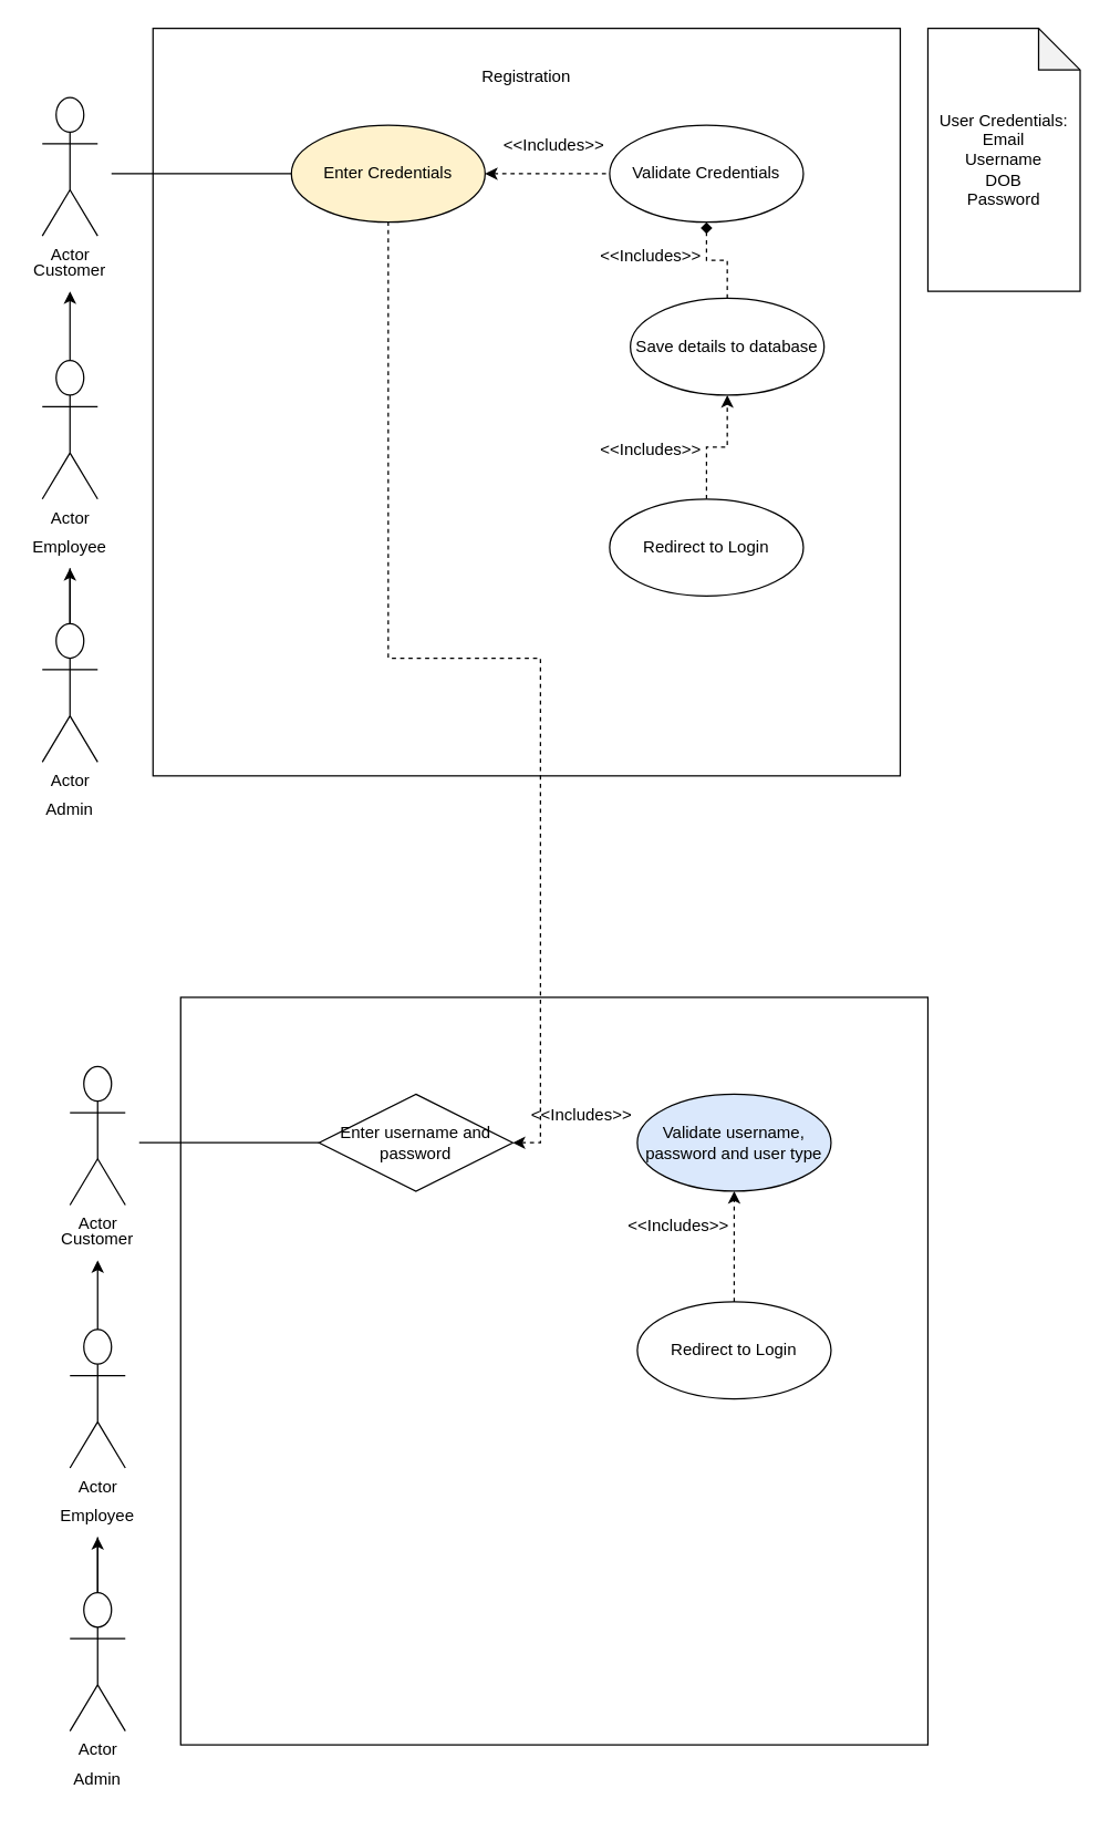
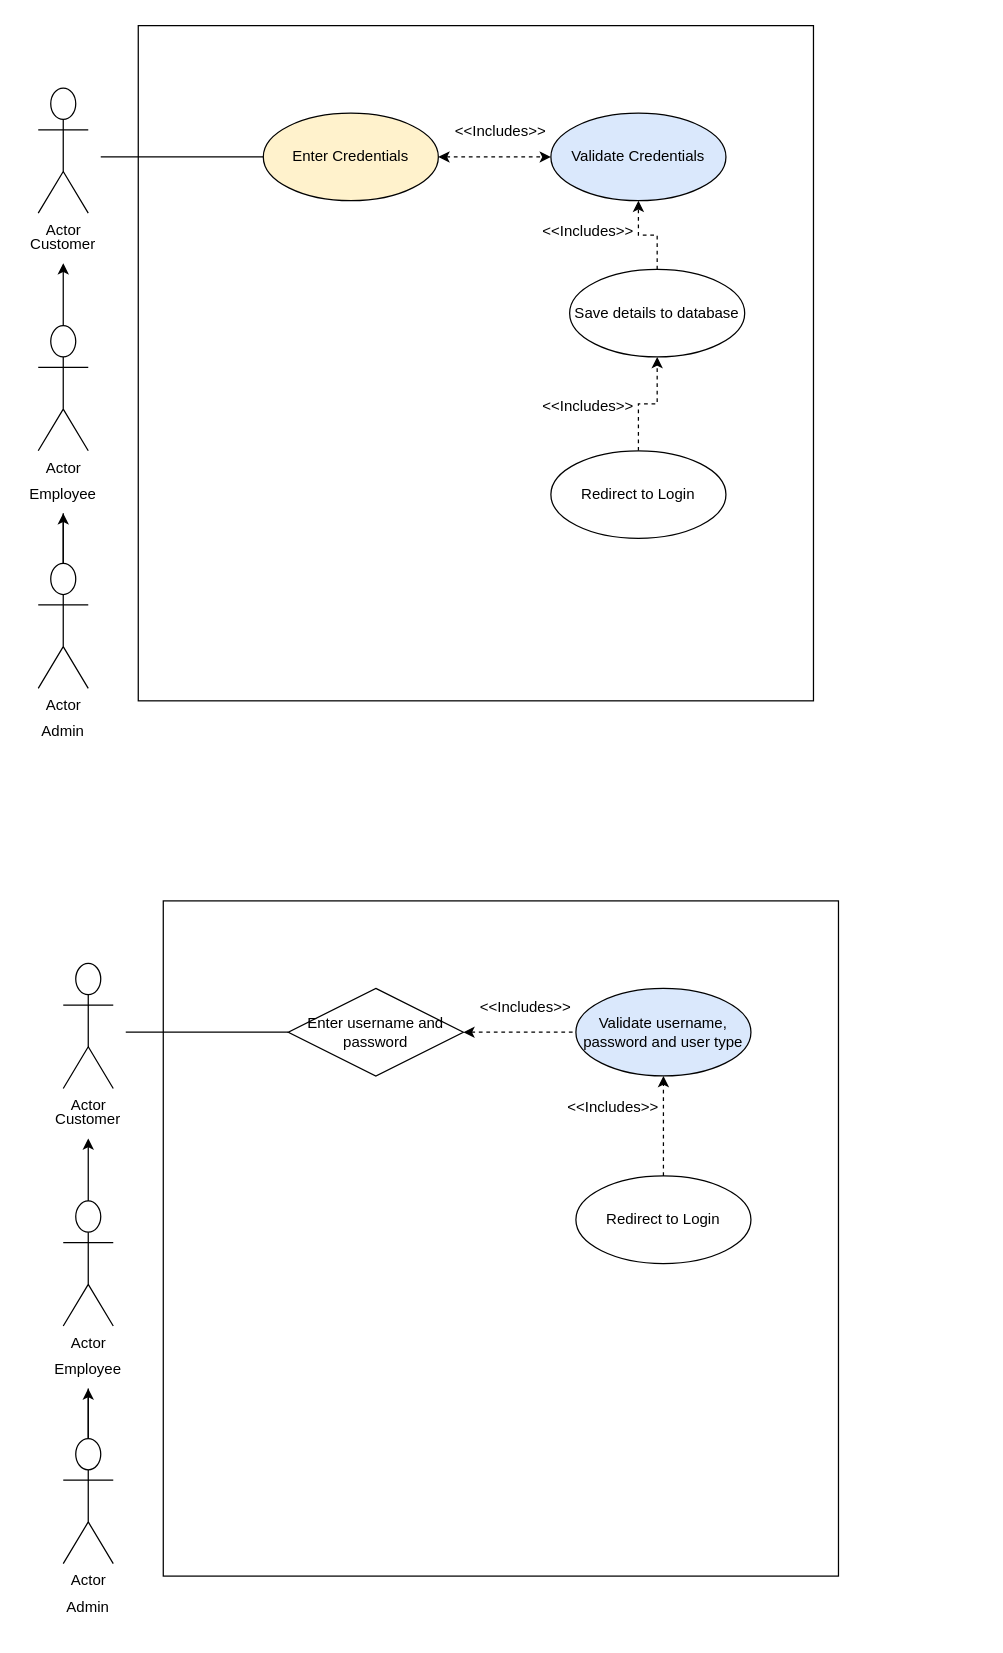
- <mxCell id="8" value="Registration" style="text;html=1;align=center;verticalAlign=middle;whiteSpace=wrap;rounded=0;" vertex="1" parent="1"><mxGeometry x="350" y="40" width="60" height="30" as="geometry" /></mxCell>
- <mxCell id="24" value="User Credentials:&lt;div&gt;Email&lt;/div&gt;&lt;div&gt;Username&lt;/div&gt;&lt;div&gt;DOB&lt;/div&gt;&lt;div&gt;Password&lt;/div&gt;" style="shape=note;whiteSpace=wrap;html=1;backgroundOutline=1;darkOpacity=0.05;" vertex="1" parent="1"><mxGeometry x="670" y="20" width="110" height="190" as="geometry" /></mxCell>
- <mxCell id="14" style="edgeStyle=orthogonalEdgeStyle;rounded=0;orthogonalLoop=1;jettySize=auto;html=1;exitX=1;exitY=0.5;exitDx=0;exitDy=0;entryX=0;entryY=0.5;entryDx=0;entryDy=0;dashed=1;startArrow=classic;startFill=1;endArrow=none;" edge="1" parent="1" source="15" target="16"><mxGeometry relative="1" as="geometry" /></mxCell>
+ <mxCell id="14" style="edgeStyle=orthogonalEdgeStyle;rounded=0;orthogonalLoop=1;jettySize=auto;html=1;exitX=1;exitY=0.5;exitDx=0;exitDy=0;entryX=0;entryY=0.5;entryDx=0;entryDy=0;dashed=1;startArrow=classic;startFill=1;endArrow=classic;" edge="1" parent="1" source="15" target="16"><mxGeometry relative="1" as="geometry" /></mxCell>
- <mxCell id="16" value="Validate Credentials" style="ellipse;whiteSpace=wrap;html=1;" vertex="1" parent="1"><mxGeometry x="440" y="90" width="140" height="70" as="geometry" /></mxCell>
+ <mxCell id="16" value="Validate Credentials" style="ellipse;whiteSpace=wrap;html=1;fillColor=#dae8fc;" vertex="1" parent="1"><mxGeometry x="440" y="90" width="140" height="70" as="geometry" /></mxCell>
- <mxCell id="17" style="edgeStyle=orthogonalEdgeStyle;rounded=0;orthogonalLoop=1;jettySize=auto;html=1;exitX=0.5;exitY=0;exitDx=0;exitDy=0;entryX=0.5;entryY=1;entryDx=0;entryDy=0;dashed=1;endArrow=diamond;" edge="1" parent="1" source="18" target="16"><mxGeometry relative="1" as="geometry" /></mxCell>
+ <mxCell id="17" style="edgeStyle=orthogonalEdgeStyle;rounded=0;orthogonalLoop=1;jettySize=auto;html=1;exitX=0.5;exitY=0;exitDx=0;exitDy=0;entryX=0.5;entryY=1;entryDx=0;entryDy=0;dashed=1;" edge="1" parent="1" source="18" target="16"><mxGeometry relative="1" as="geometry" /></mxCell>
- <mxCell id="36" style="edgeStyle=orthogonalEdgeStyle;rounded=0;orthogonalLoop=1;jettySize=auto;html=1;exitX=1;exitY=0.5;exitDx=0;exitDy=0;dashed=1;startArrow=classic;startFill=1;endArrow=none;" edge="1" parent="1" source="37" target="15"><mxGeometry relative="1" as="geometry" /></mxCell>
+ <mxCell id="36" style="edgeStyle=orthogonalEdgeStyle;rounded=0;orthogonalLoop=1;jettySize=auto;html=1;exitX=1;exitY=0.5;exitDx=0;exitDy=0;entryX=0;entryY=0.5;entryDx=0;entryDy=0;dashed=1;startArrow=classic;startFill=1;endArrow=none;" edge="1" parent="1" source="37" target="38"><mxGeometry relative="1" as="geometry" /></mxCell>
